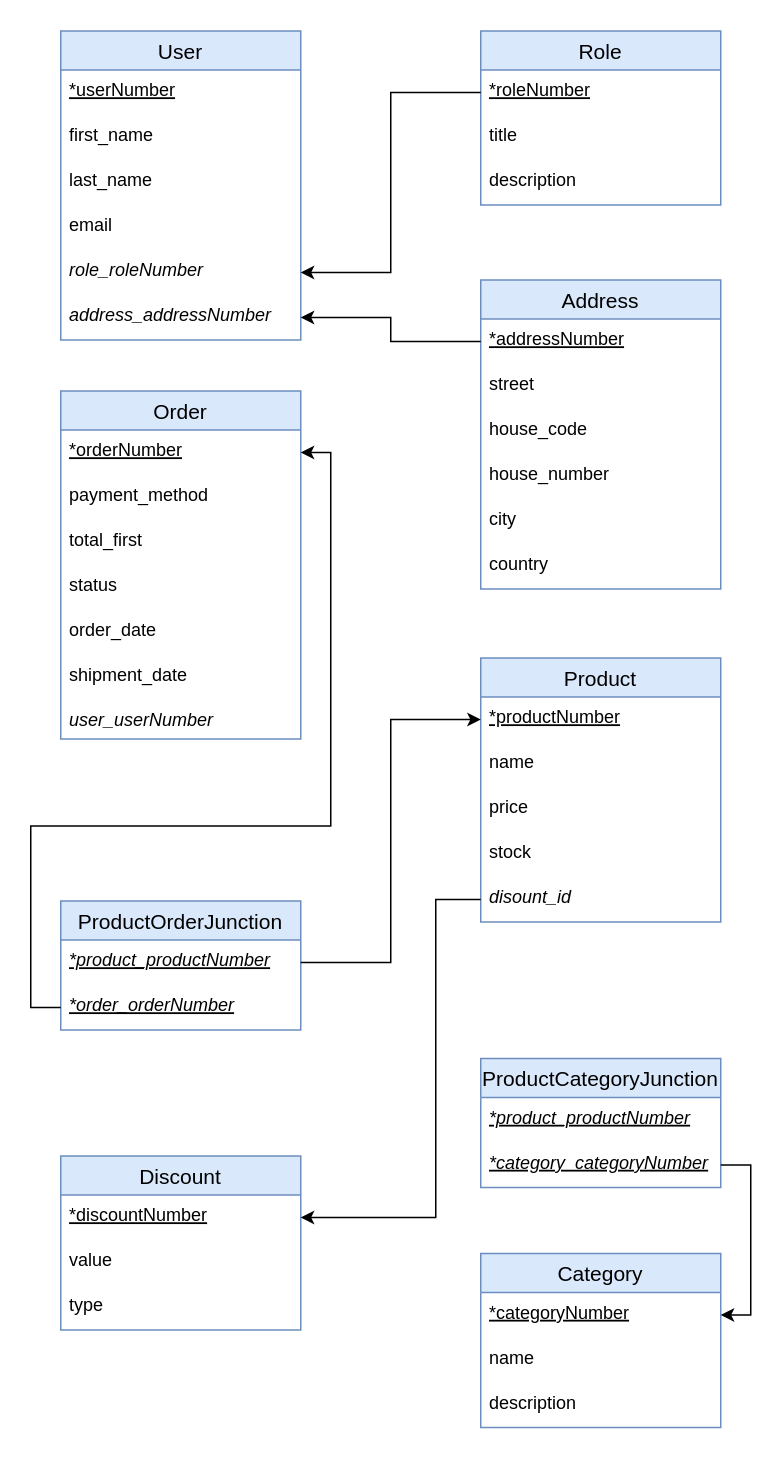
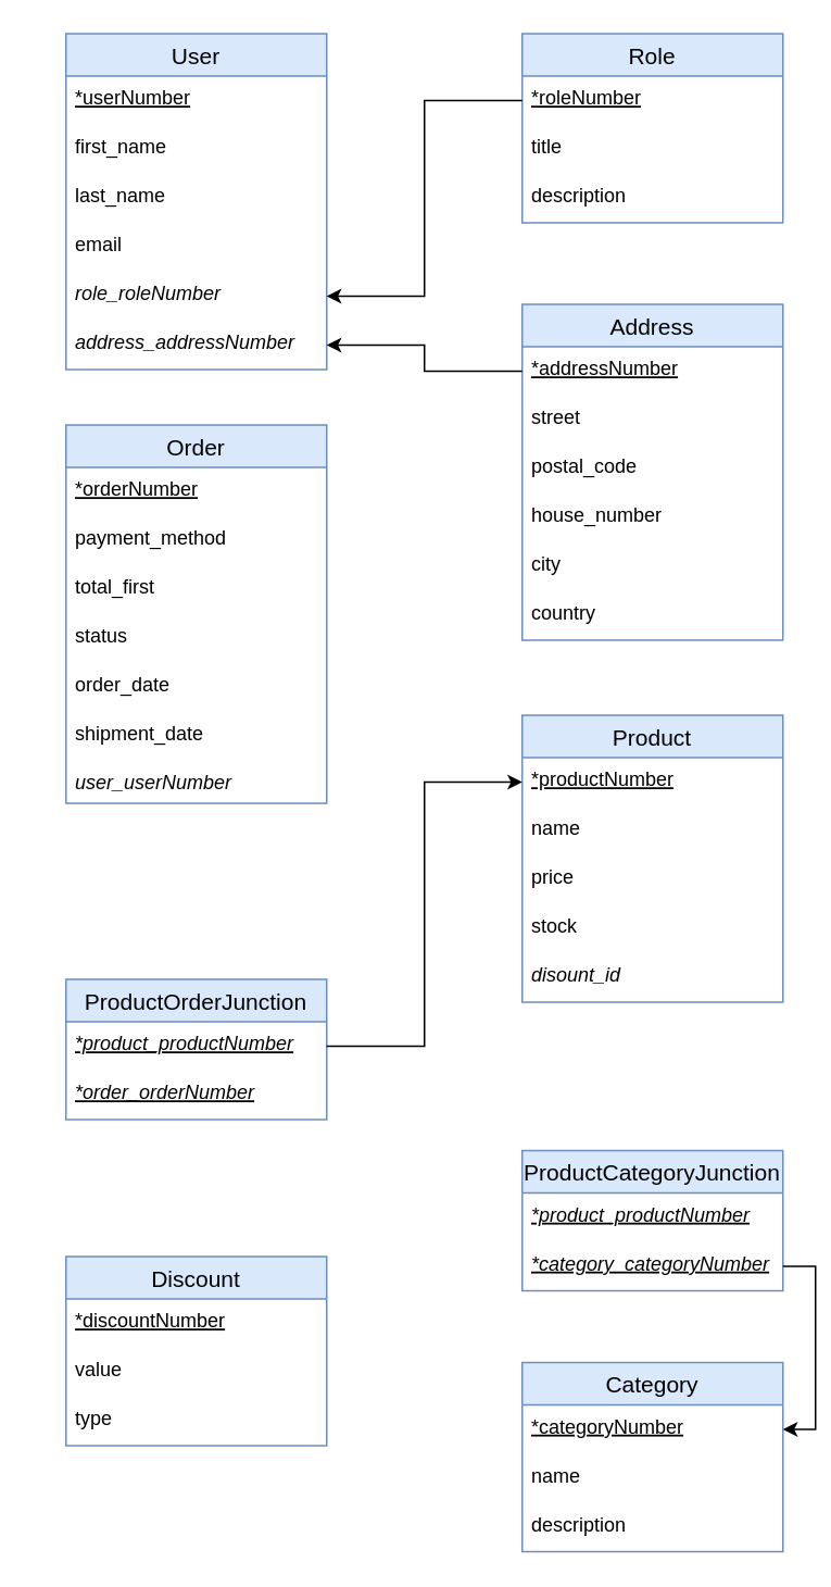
- <mxCell id="16" value="house_code" style="text;strokeColor=none;fillColor=none;spacingLeft=4;spacingRight=4;overflow=hidden;rotatable=0;points=[[0,0.5],[1,0.5]];portConstraint=eastwest;fontSize=12;" parent="13" vertex="1"><mxGeometry y="86" width="160" height="30" as="geometry" /></mxCell>
+ <mxCell id="16" value="postal_code" style="text;strokeColor=none;fillColor=none;spacingLeft=4;spacingRight=4;overflow=hidden;rotatable=0;points=[[0,0.5],[1,0.5]];portConstraint=eastwest;fontSize=12;" parent="13" vertex="1"><mxGeometry y="86" width="160" height="30" as="geometry" /></mxCell>
- <mxCell id="33" style="edgeStyle=orthogonalEdgeStyle;rounded=0;orthogonalLoop=1;jettySize=auto;html=1;entryX=1;entryY=0.5;entryDx=0;entryDy=0;fontColor=#67AB9F;" parent="1" source="30" target="21" edge="1"><mxGeometry relative="1" as="geometry"><Array as="points"><mxPoint x="20" y="671" /><mxPoint x="20" y="550" /><mxPoint x="220" y="550" /><mxPoint x="220" y="301" /></Array></mxGeometry></mxCell>
- <mxCell id="53" style="edgeStyle=orthogonalEdgeStyle;rounded=0;orthogonalLoop=1;jettySize=auto;html=1;entryX=1;entryY=0.5;entryDx=0;entryDy=0;fontColor=#67AB9F;" parent="1" source="39" target="50" edge="1"><mxGeometry relative="1" as="geometry"><Array as="points"><mxPoint x="290" y="599" /><mxPoint x="290" y="811" /></Array></mxGeometry></mxCell>
